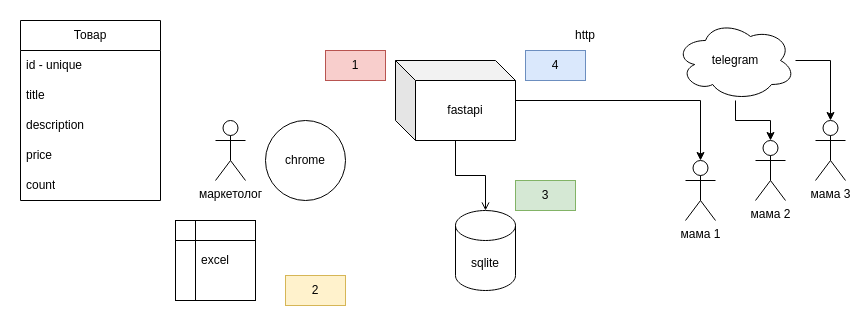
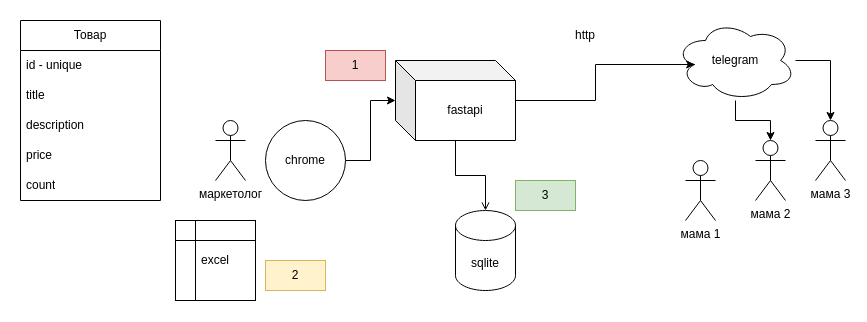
- <mxCell id="26" value="4" style="text;html=1;strokeColor=#6c8ebf;fillColor=#dae8fc;align=center;verticalAlign=middle;whiteSpace=wrap;rounded=0;" vertex="1" parent="1"><mxGeometry x="525" y="50" width="60" height="30" as="geometry" /></mxCell>
- <mxCell id="18" style="edgeStyle=orthogonalEdgeStyle;rounded=0;orthogonalLoop=1;jettySize=auto;html=1;" edge="1" parent="1" source="14" target="19"><mxGeometry relative="1" as="geometry" /></mxCell>
+ <mxCell id="18" style="edgeStyle=orthogonalEdgeStyle;rounded=0;orthogonalLoop=1;jettySize=auto;html=1;entryX=0.16;entryY=0.55;entryDx=0;entryDy=0;entryPerimeter=0;" edge="1" parent="1" source="14" target="17"><mxGeometry relative="1" as="geometry" /></mxCell>
+ <mxCell id="10" style="edgeStyle=orthogonalEdgeStyle;rounded=0;orthogonalLoop=1;jettySize=auto;html=1;" edge="1" parent="1" source="11" target="14"><mxGeometry relative="1" as="geometry" /></mxCell>
- <mxCell id="24" value="2" style="text;html=1;strokeColor=#d6b656;fillColor=#fff2cc;align=center;verticalAlign=middle;whiteSpace=wrap;rounded=0;" vertex="1" parent="1"><mxGeometry x="285" y="275" width="60" height="30" as="geometry" /></mxCell>
+ <mxCell id="24" value="2" style="text;html=1;strokeColor=#d6b656;fillColor=#fff2cc;align=center;verticalAlign=middle;whiteSpace=wrap;rounded=0;" vertex="1" parent="1"><mxGeometry x="265" y="260" width="60" height="30" as="geometry" /></mxCell>
